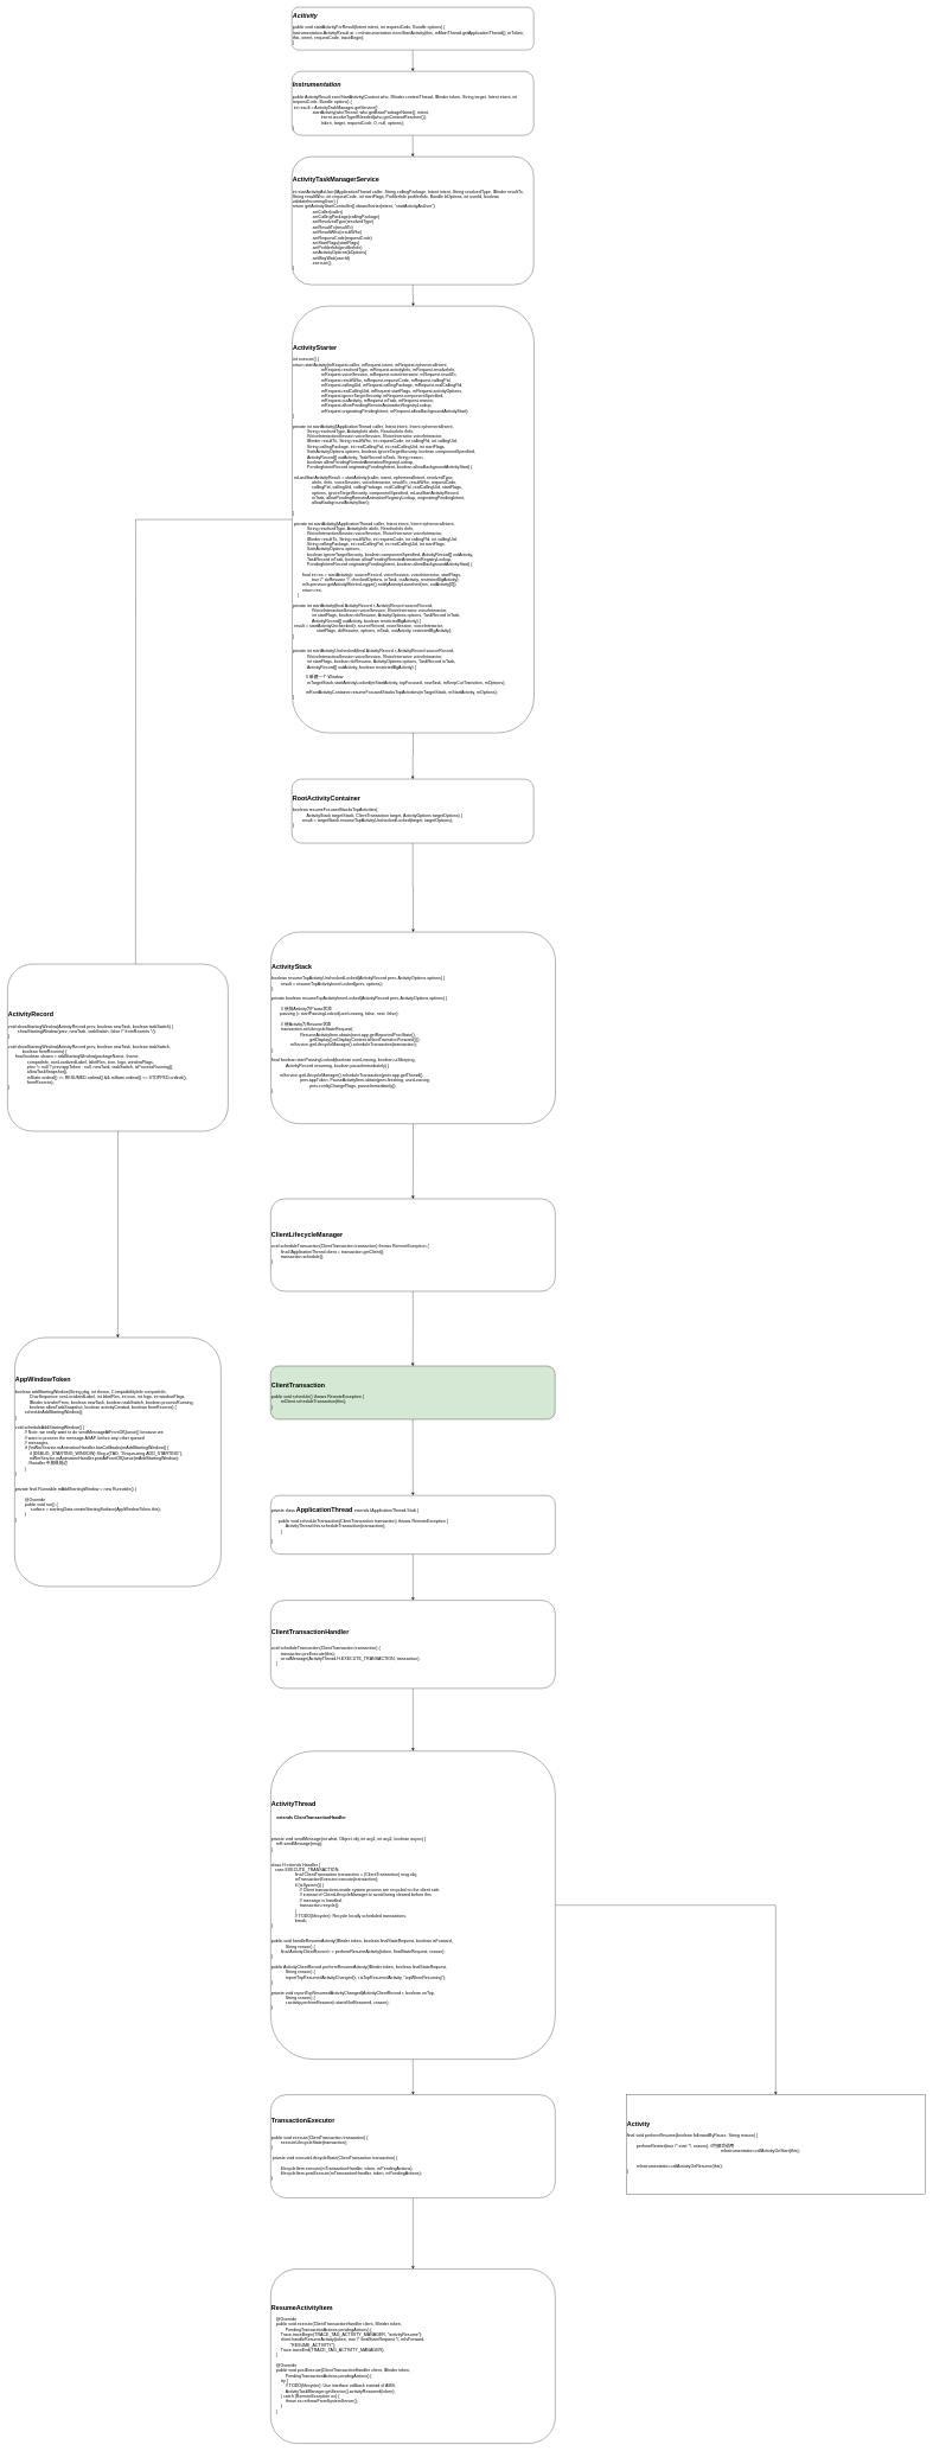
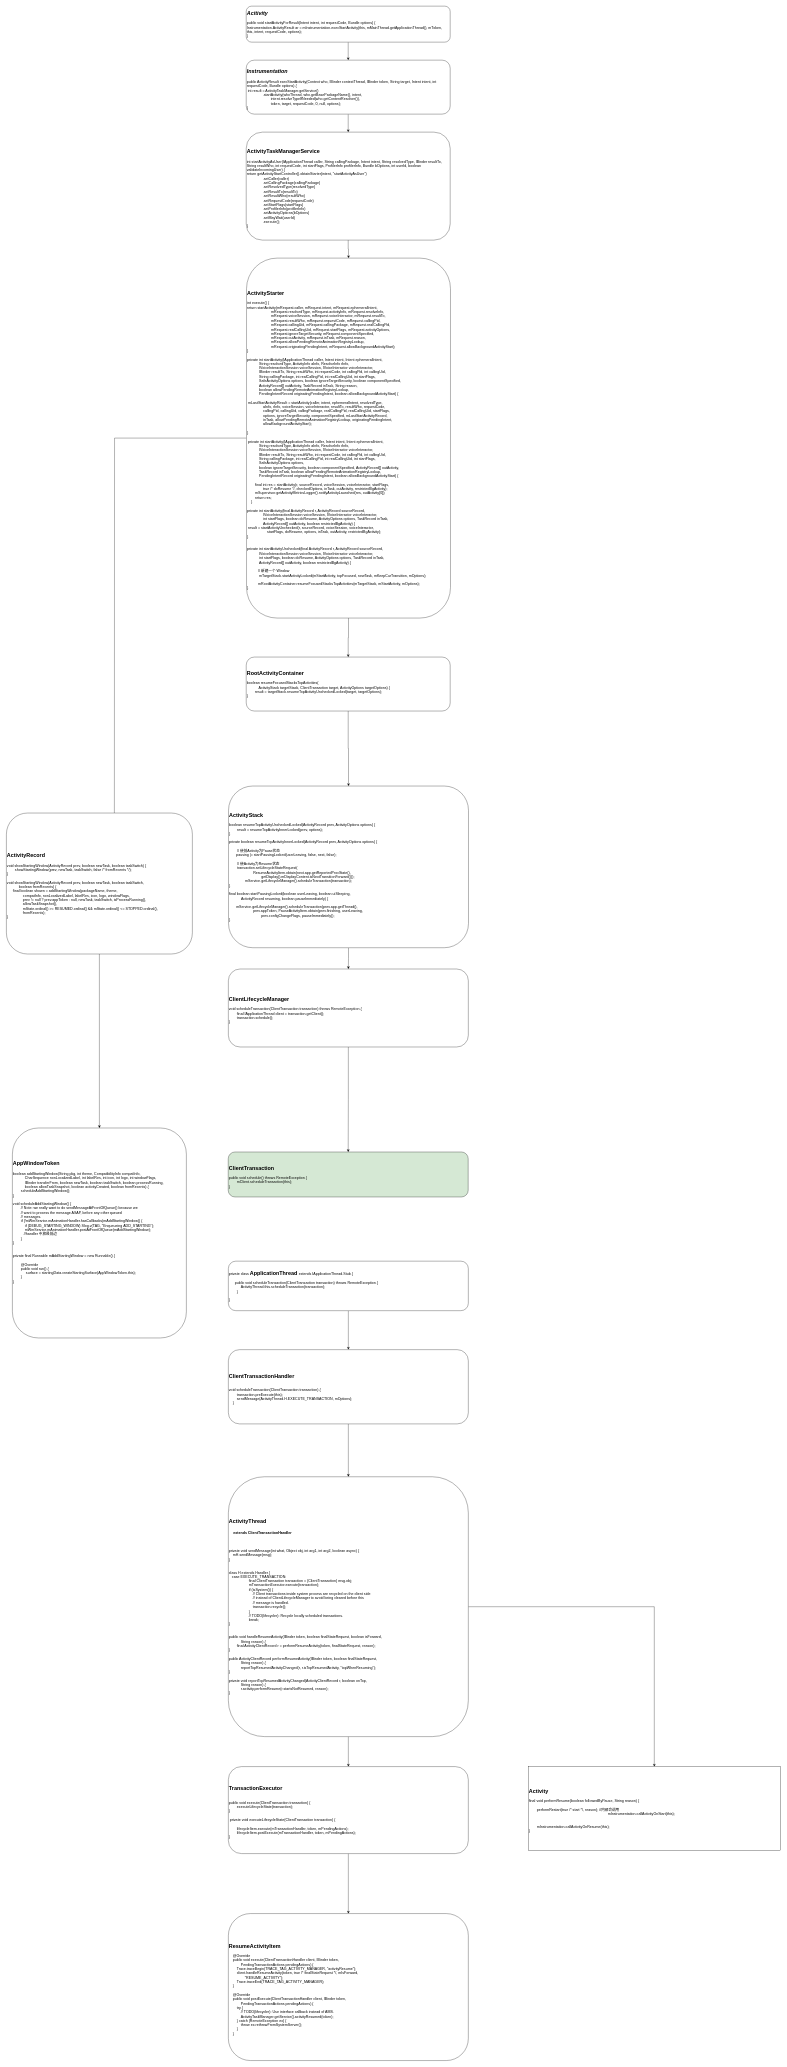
- <mxCell id="3" value="&lt;h2&gt;&lt;b&gt;&lt;i&gt;Acitivity&lt;/i&gt;&lt;/b&gt;&lt;/h2&gt;&lt;div&gt;public void startActivityForResult(Intent intent, int requestCode,&amp;nbsp;&lt;span&gt;Bundle options) {&lt;/span&gt;&lt;/div&gt;&lt;div&gt;&lt;div&gt;Instrumentation.ActivityResult ar =&amp;nbsp;&lt;span&gt;mInstrumentation.execStartActivity(&lt;/span&gt;&lt;span&gt;this, mMainThread.getApplicationThread(), mToken, this,&lt;/span&gt;&lt;span&gt;&amp;nbsp;intent, requestCode, traceBegin);&lt;/span&gt;&lt;/div&gt;&lt;/div&gt;&lt;div&gt;&lt;span&gt;}&lt;/span&gt;&lt;/div&gt;&lt;div&gt;&lt;br&gt;&lt;/div&gt;" style="rounded=1;html=1;align=left;labelPadding=66;snapToPoint=0;verticalAlign=middle;whiteSpace=wrap;" parent="1" vertex="1"><mxGeometry x="819.5" y="20" width="680" height="120" as="geometry" /></mxCell>
+ <mxCell id="3" value="&lt;h2&gt;&lt;b&gt;&lt;i&gt;Acitivity&lt;/i&gt;&lt;/b&gt;&lt;/h2&gt;&lt;div&gt;public void startActivityForResult(Intent intent, int requestCode,&amp;nbsp;&lt;span&gt;Bundle options) {&lt;/span&gt;&lt;/div&gt;&lt;div&gt;&lt;div&gt;Instrumentation.ActivityResult ar =&amp;nbsp;&lt;span&gt;mInstrumentation.execStartActivity(&lt;/span&gt;&lt;span&gt;this, mMainThread.getApplicationThread(), mToken, this,&lt;/span&gt;&lt;span&gt;&amp;nbsp;intent, requestCode, options);&lt;/span&gt;&lt;/div&gt;&lt;/div&gt;&lt;div&gt;&lt;span&gt;}&lt;/span&gt;&lt;/div&gt;&lt;div&gt;&lt;br&gt;&lt;/div&gt;" style="rounded=1;html=1;align=left;labelPadding=66;snapToPoint=0;verticalAlign=middle;whiteSpace=wrap;" parent="1" vertex="1"><mxGeometry x="819.5" y="20" width="680" height="120" as="geometry" /></mxCell>
- <mxCell id="19" value="&lt;h2&gt;ClientLifecycleManager&lt;/h2&gt;&lt;div&gt;&lt;div&gt;void scheduleTransaction(ClientTransaction transaction) throws RemoteException {&lt;/div&gt;&lt;div&gt;&amp;nbsp; &amp;nbsp; &amp;nbsp; &amp;nbsp; final IApplicationThread client = transaction.getClient();&lt;/div&gt;&lt;div&gt;&amp;nbsp; &amp;nbsp; &amp;nbsp; &amp;nbsp; transaction.schedule();&lt;/div&gt;&lt;/div&gt;&lt;div&gt;}&lt;/div&gt;" style="whiteSpace=wrap;html=1;rounded=1;align=left;" vertex="1" parent="1"><mxGeometry x="760" y="3370" width="800" height="260" as="geometry" /></mxCell>
+ <mxCell id="19" value="&lt;h2&gt;ClientLifecycleManager&lt;/h2&gt;&lt;div&gt;&lt;div&gt;void scheduleTransaction(ClientTransaction transaction) throws RemoteException {&lt;/div&gt;&lt;div&gt;&amp;nbsp; &amp;nbsp; &amp;nbsp; &amp;nbsp; final IApplicationThread client = transaction.getClient();&lt;/div&gt;&lt;div&gt;&amp;nbsp; &amp;nbsp; &amp;nbsp; &amp;nbsp; transaction.schedule();&lt;/div&gt;&lt;/div&gt;&lt;div&gt;}&lt;/div&gt;" style="whiteSpace=wrap;html=1;rounded=1;align=left;" vertex="1" parent="1"><mxGeometry x="760" y="3230" width="800" height="260" as="geometry" /></mxCell>
- <mxCell id="20" value="" style="edgeStyle=orthogonalEdgeStyle;rounded=0;orthogonalLoop=1;jettySize=auto;html=1;" edge="1" parent="1" source="21" target="23"><mxGeometry relative="1" as="geometry" /></mxCell>
- <mxCell id="25" value="&lt;h2&gt;ClientTransactionHandler&lt;/h2&gt;&lt;div&gt;&lt;br&gt;&lt;/div&gt;&lt;div&gt;&lt;div&gt;void scheduleTransaction(ClientTransaction transaction) {&lt;/div&gt;&lt;div&gt;&amp;nbsp; &amp;nbsp; &amp;nbsp; &amp;nbsp; transaction.preExecute(this);&lt;/div&gt;&lt;div&gt;&amp;nbsp; &amp;nbsp; &amp;nbsp; &amp;nbsp; sendMessage(ActivityThread.H.EXECUTE_TRANSACTION, transaction);&lt;/div&gt;&lt;div&gt;&amp;nbsp; &amp;nbsp; }&lt;/div&gt;&lt;/div&gt;" style="whiteSpace=wrap;html=1;rounded=1;align=left;" vertex="1" parent="1"><mxGeometry x="760" y="4499" width="800" height="247.5" as="geometry" /></mxCell>
+ <mxCell id="25" value="&lt;h2&gt;ClientTransactionHandler&lt;/h2&gt;&lt;div&gt;&lt;br&gt;&lt;/div&gt;&lt;div&gt;&lt;div&gt;void scheduleTransaction(ClientTransaction transaction) {&lt;/div&gt;&lt;div&gt;&amp;nbsp; &amp;nbsp; &amp;nbsp; &amp;nbsp; transaction.preExecute(this);&lt;/div&gt;&lt;div&gt;&amp;nbsp; &amp;nbsp; &amp;nbsp; &amp;nbsp; sendMessage(ActivityThread.H.EXECUTE_TRANSACTION, mOptions);&lt;/div&gt;&lt;div&gt;&amp;nbsp; &amp;nbsp; }&lt;/div&gt;&lt;/div&gt;" style="whiteSpace=wrap;html=1;rounded=1;align=left;" vertex="1" parent="1"><mxGeometry x="760" y="4499" width="800" height="247.5" as="geometry" /></mxCell>
